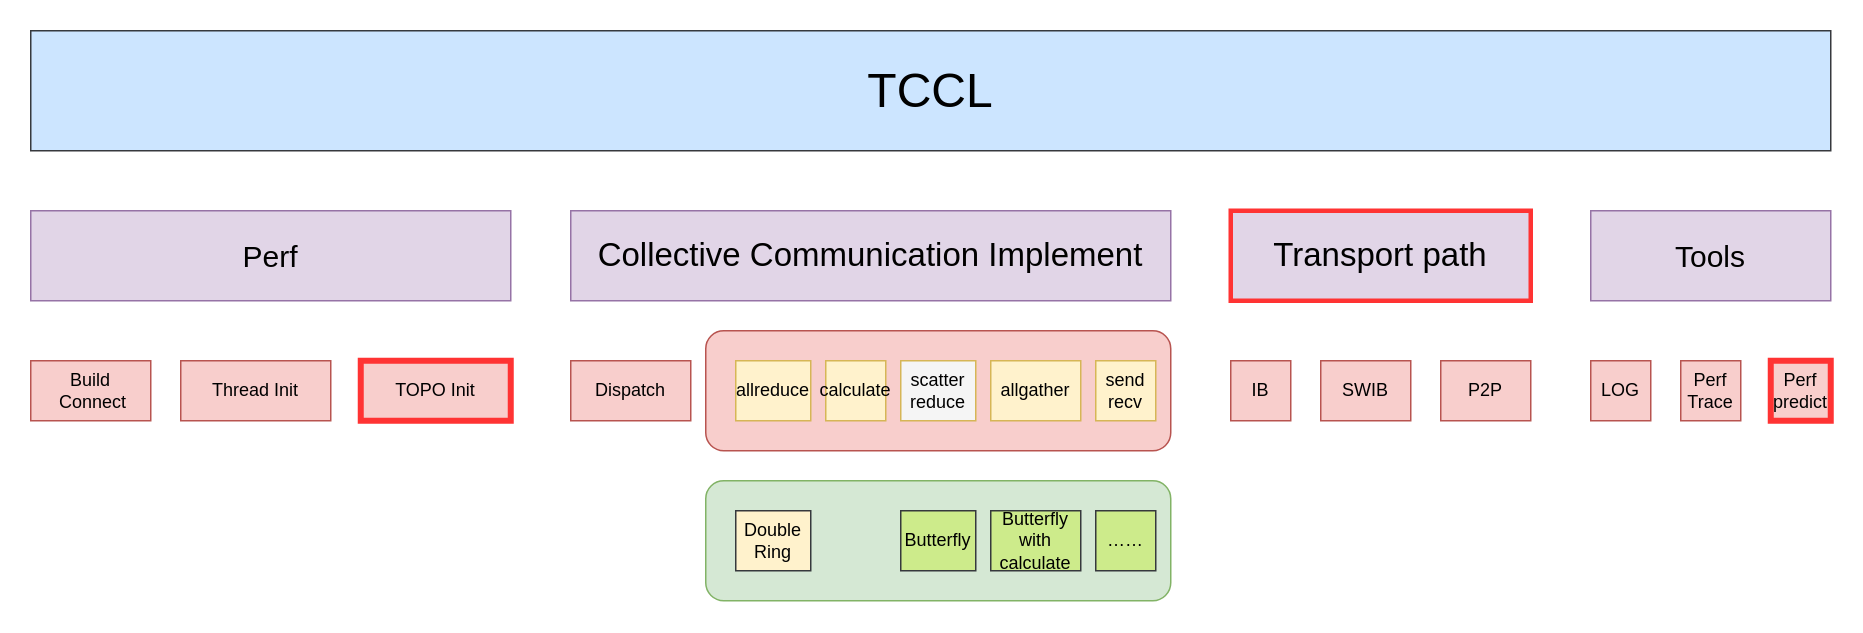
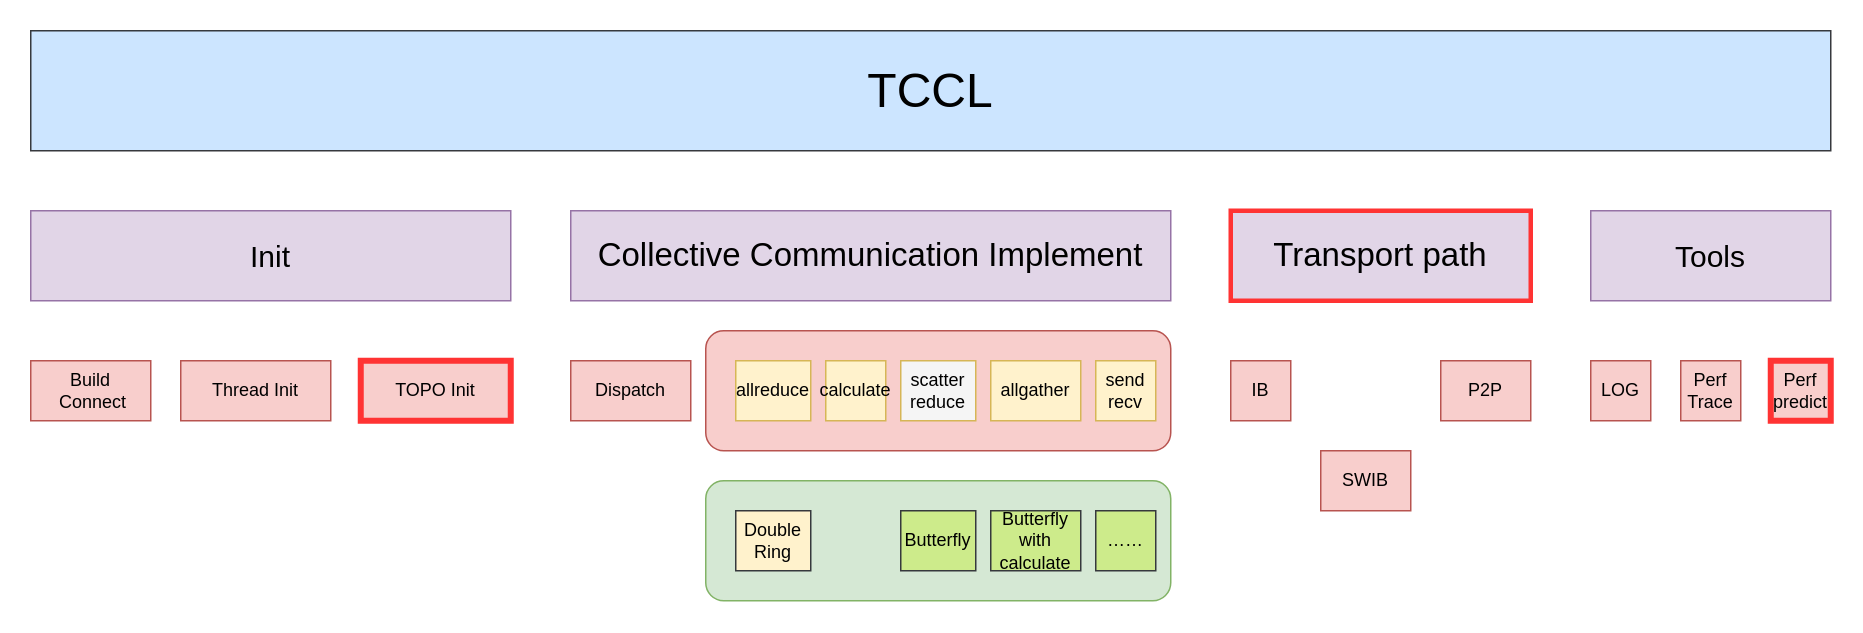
- <mxCell id="4" value="Perf" style="rounded=0;whiteSpace=wrap;html=1;fillColor=#e1d5e7;strokeColor=#9673a6;fontSize=20;" parent="1" vertex="1"><mxGeometry x="20" y="140" width="320" height="60" as="geometry" /></mxCell>
+ <mxCell id="4" value="Init" style="rounded=0;whiteSpace=wrap;html=1;fillColor=#e1d5e7;strokeColor=#9673a6;fontSize=20;" parent="1" vertex="1"><mxGeometry x="20" y="140" width="320" height="60" as="geometry" /></mxCell>
- <mxCell id="12" value="SWIB" style="rounded=0;whiteSpace=wrap;html=1;fillColor=#f8cecc;strokeColor=#b85450;" parent="1" vertex="1"><mxGeometry x="880" y="240" width="60" height="40" as="geometry" /></mxCell>
+ <mxCell id="12" value="SWIB" style="rounded=0;whiteSpace=wrap;html=1;fillColor=#f8cecc;strokeColor=#b85450;" parent="1" vertex="1"><mxGeometry x="880" y="300" width="60" height="40" as="geometry" /></mxCell>
